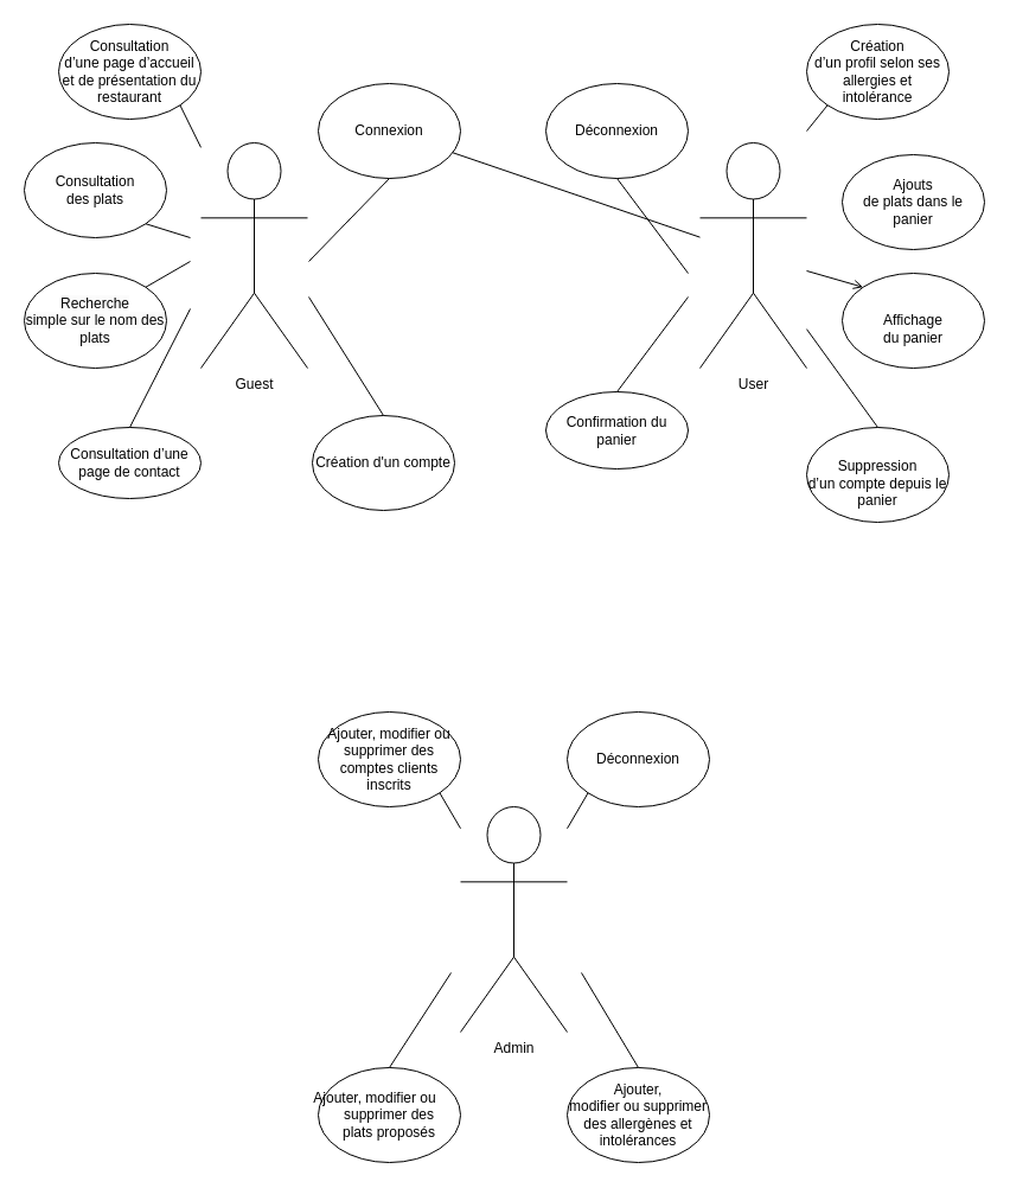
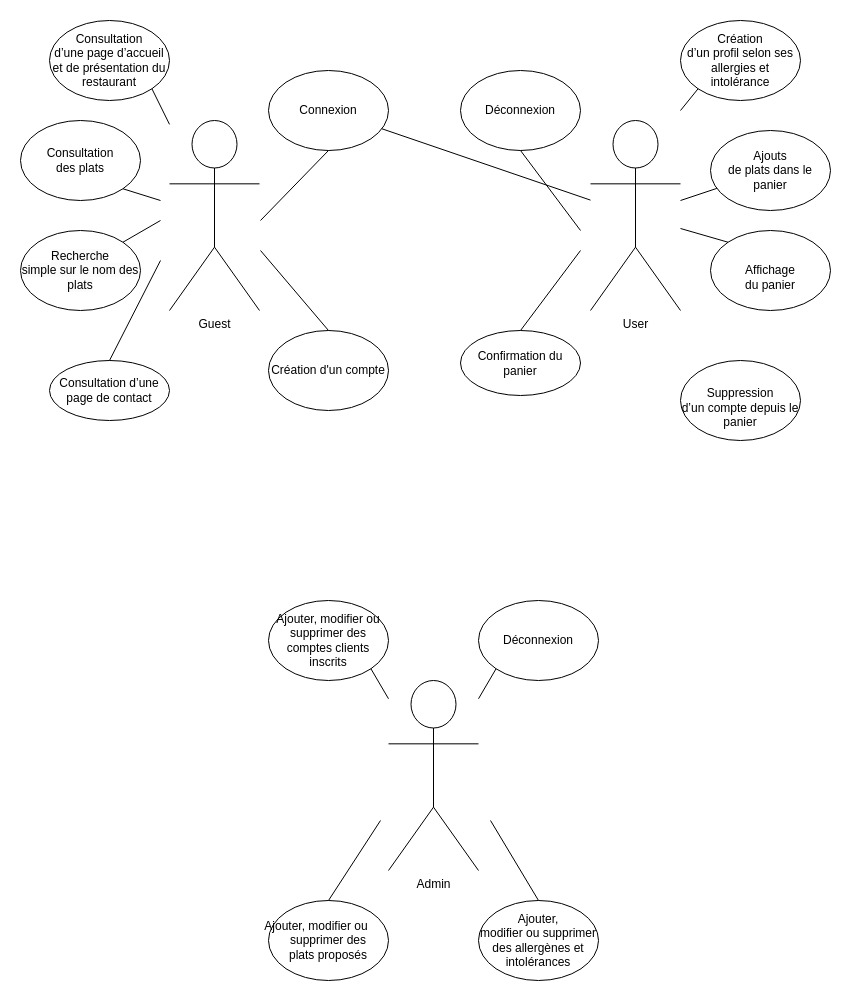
- <mxCell id="35" value="" style="endArrow=open;html=1;rounded=0;entryX=0;entryY=0;entryDx=0;entryDy=0;" edge="1" parent="1" source="3" target="14"><mxGeometry width="50" height="50" relative="1" as="geometry"><mxPoint x="240" y="920" as="sourcePoint" /><mxPoint x="290" y="870" as="targetPoint" /></mxGeometry></mxCell>
+ <mxCell id="35" value="" style="endArrow=none;html=1;rounded=0;entryX=0;entryY=0;entryDx=0;entryDy=0;" edge="1" parent="1" source="3" target="14"><mxGeometry width="50" height="50" relative="1" as="geometry"><mxPoint x="240" y="920" as="sourcePoint" /><mxPoint x="290" y="870" as="targetPoint" /></mxGeometry></mxCell>
- <mxCell id="36" value="" style="endArrow=none;html=1;rounded=0;entryX=0.5;entryY=0;entryDx=0;entryDy=0;" edge="1" parent="1" source="3" target="13"><mxGeometry width="50" height="50" relative="1" as="geometry"><mxPoint x="250" y="930" as="sourcePoint" /><mxPoint x="300" y="880" as="targetPoint" /></mxGeometry></mxCell>
+ <mxCell id="36" value="" style="endArrow=none;html=1;rounded=0;" edge="1" parent="1" source="3" target="15"><mxGeometry width="50" height="50" relative="1" as="geometry"><mxPoint x="250" y="930" as="sourcePoint" /><mxPoint x="300" y="880" as="targetPoint" /></mxGeometry></mxCell>
- <mxCell id="10" value="&lt;span style=&quot;text-indent: -18pt; background-color: initial;&quot; lang=&quot;FR&quot;&gt;Création d'un compte&lt;br&gt;&lt;/span&gt;" style="ellipse;whiteSpace=wrap;html=1;" vertex="1" parent="1"><mxGeometry x="263" y="350" width="120" height="80" as="geometry" /></mxCell>
+ <mxCell id="10" value="&lt;span style=&quot;text-indent: -18pt; background-color: initial;&quot; lang=&quot;FR&quot;&gt;Création d'un compte&lt;br&gt;&lt;/span&gt;" style="ellipse;whiteSpace=wrap;html=1;" vertex="1" parent="1"><mxGeometry x="268" y="330" width="120" height="80" as="geometry" /></mxCell>
